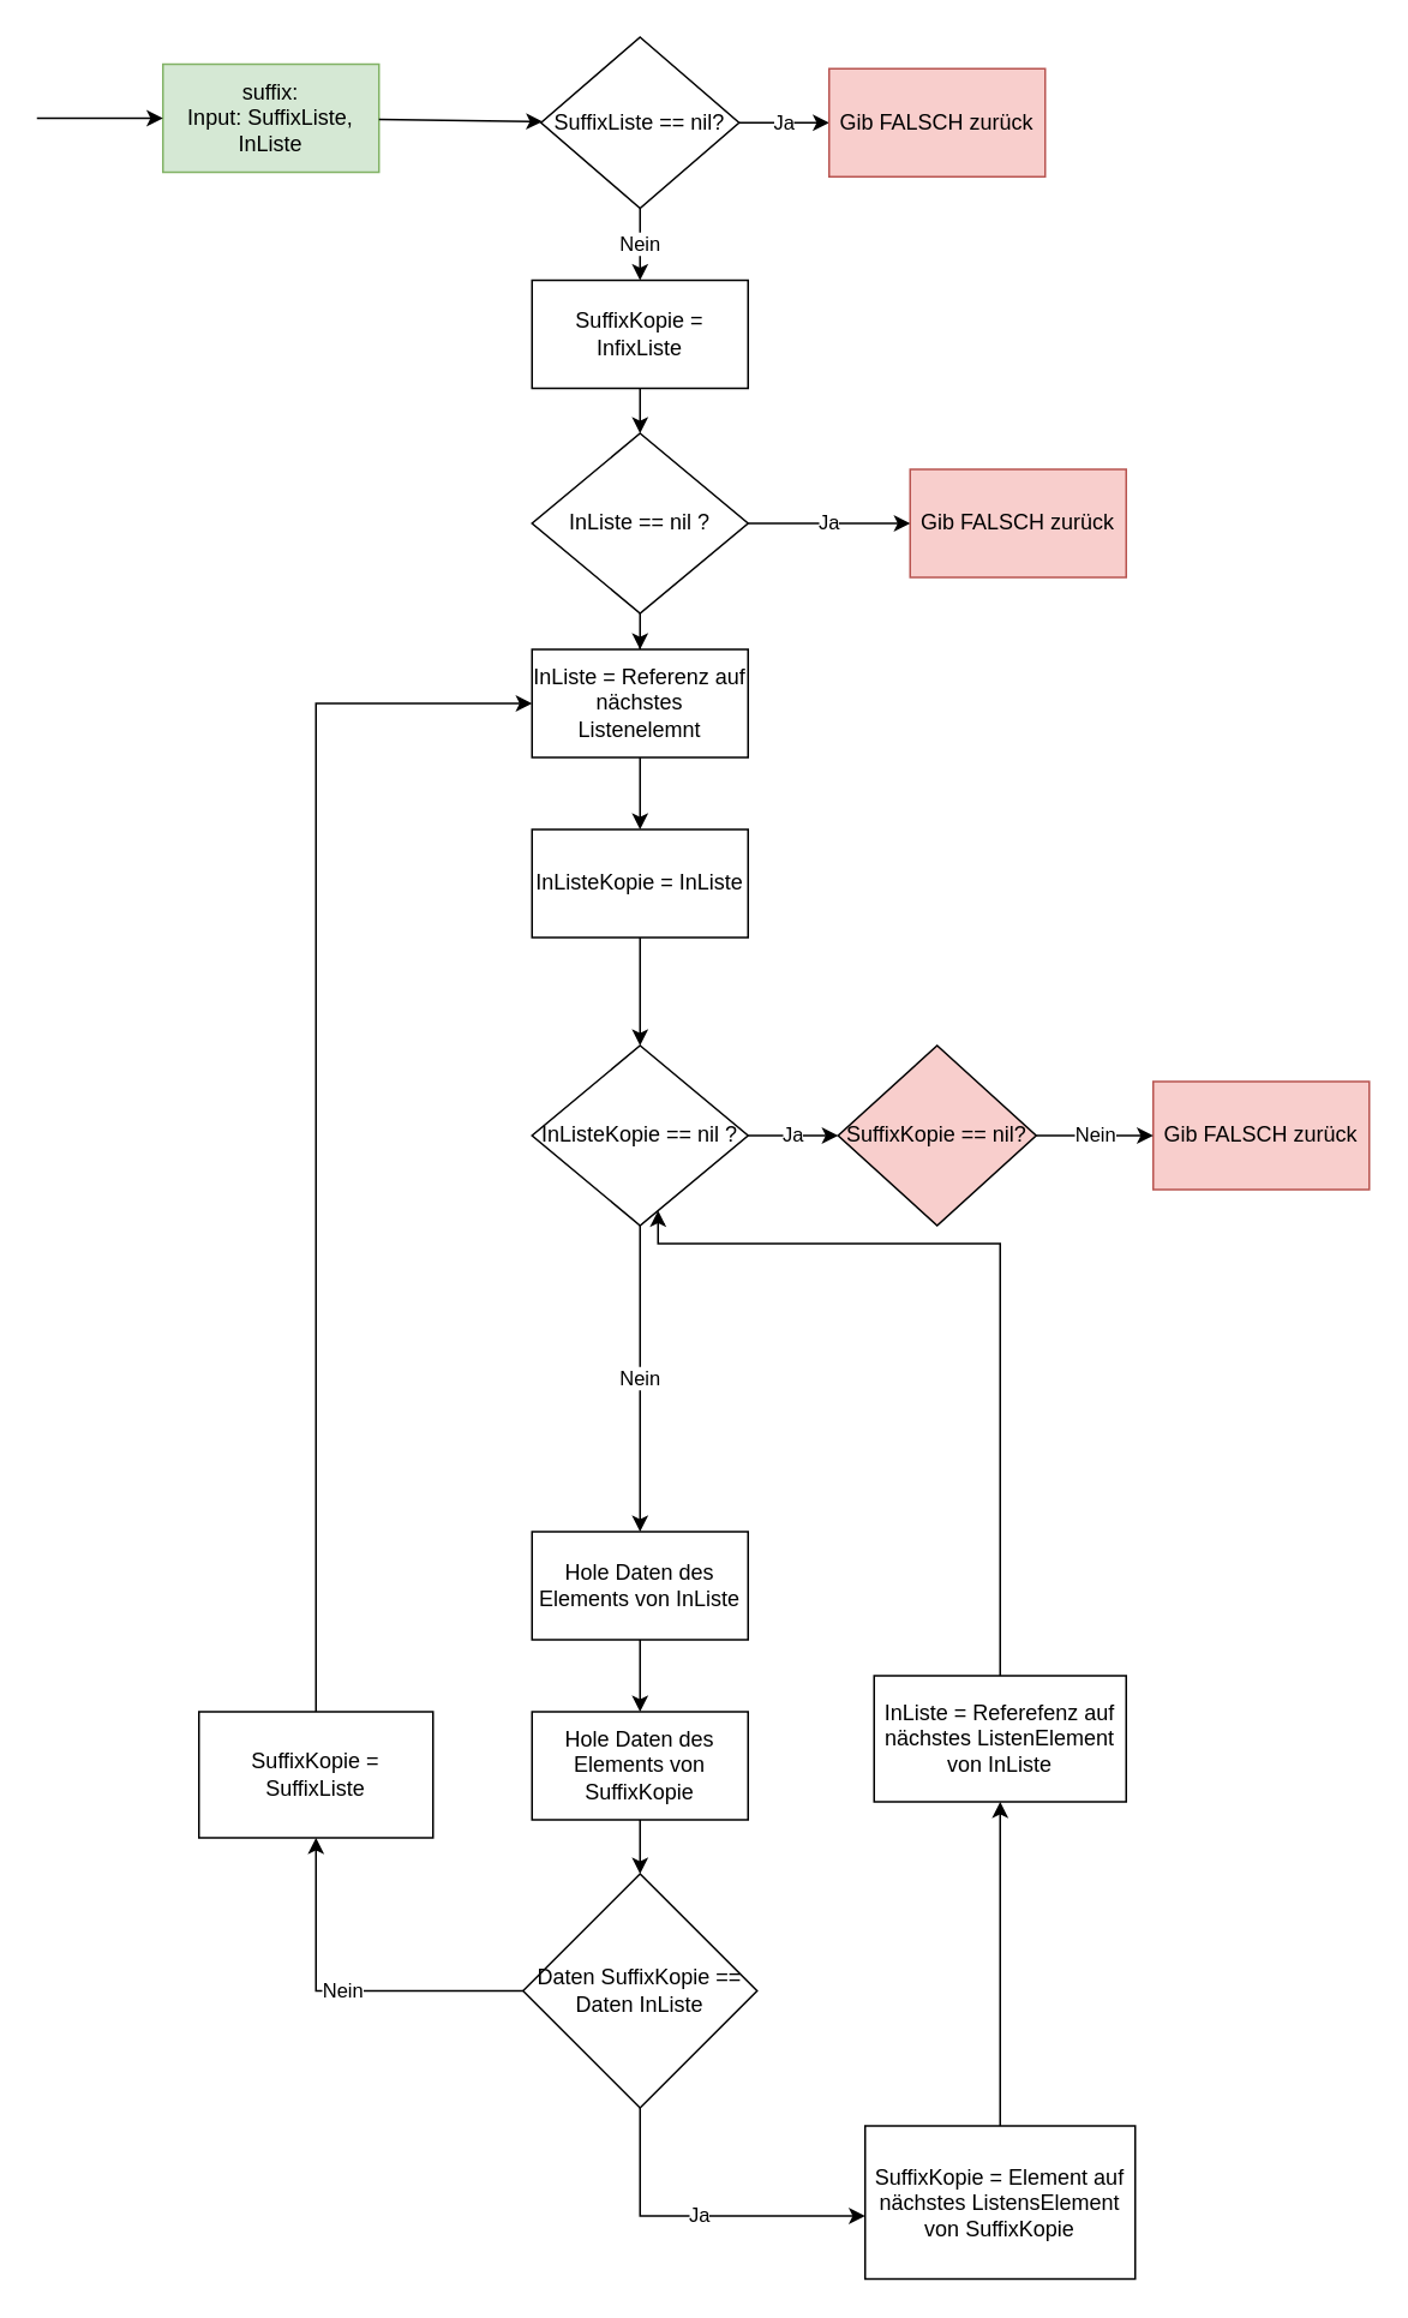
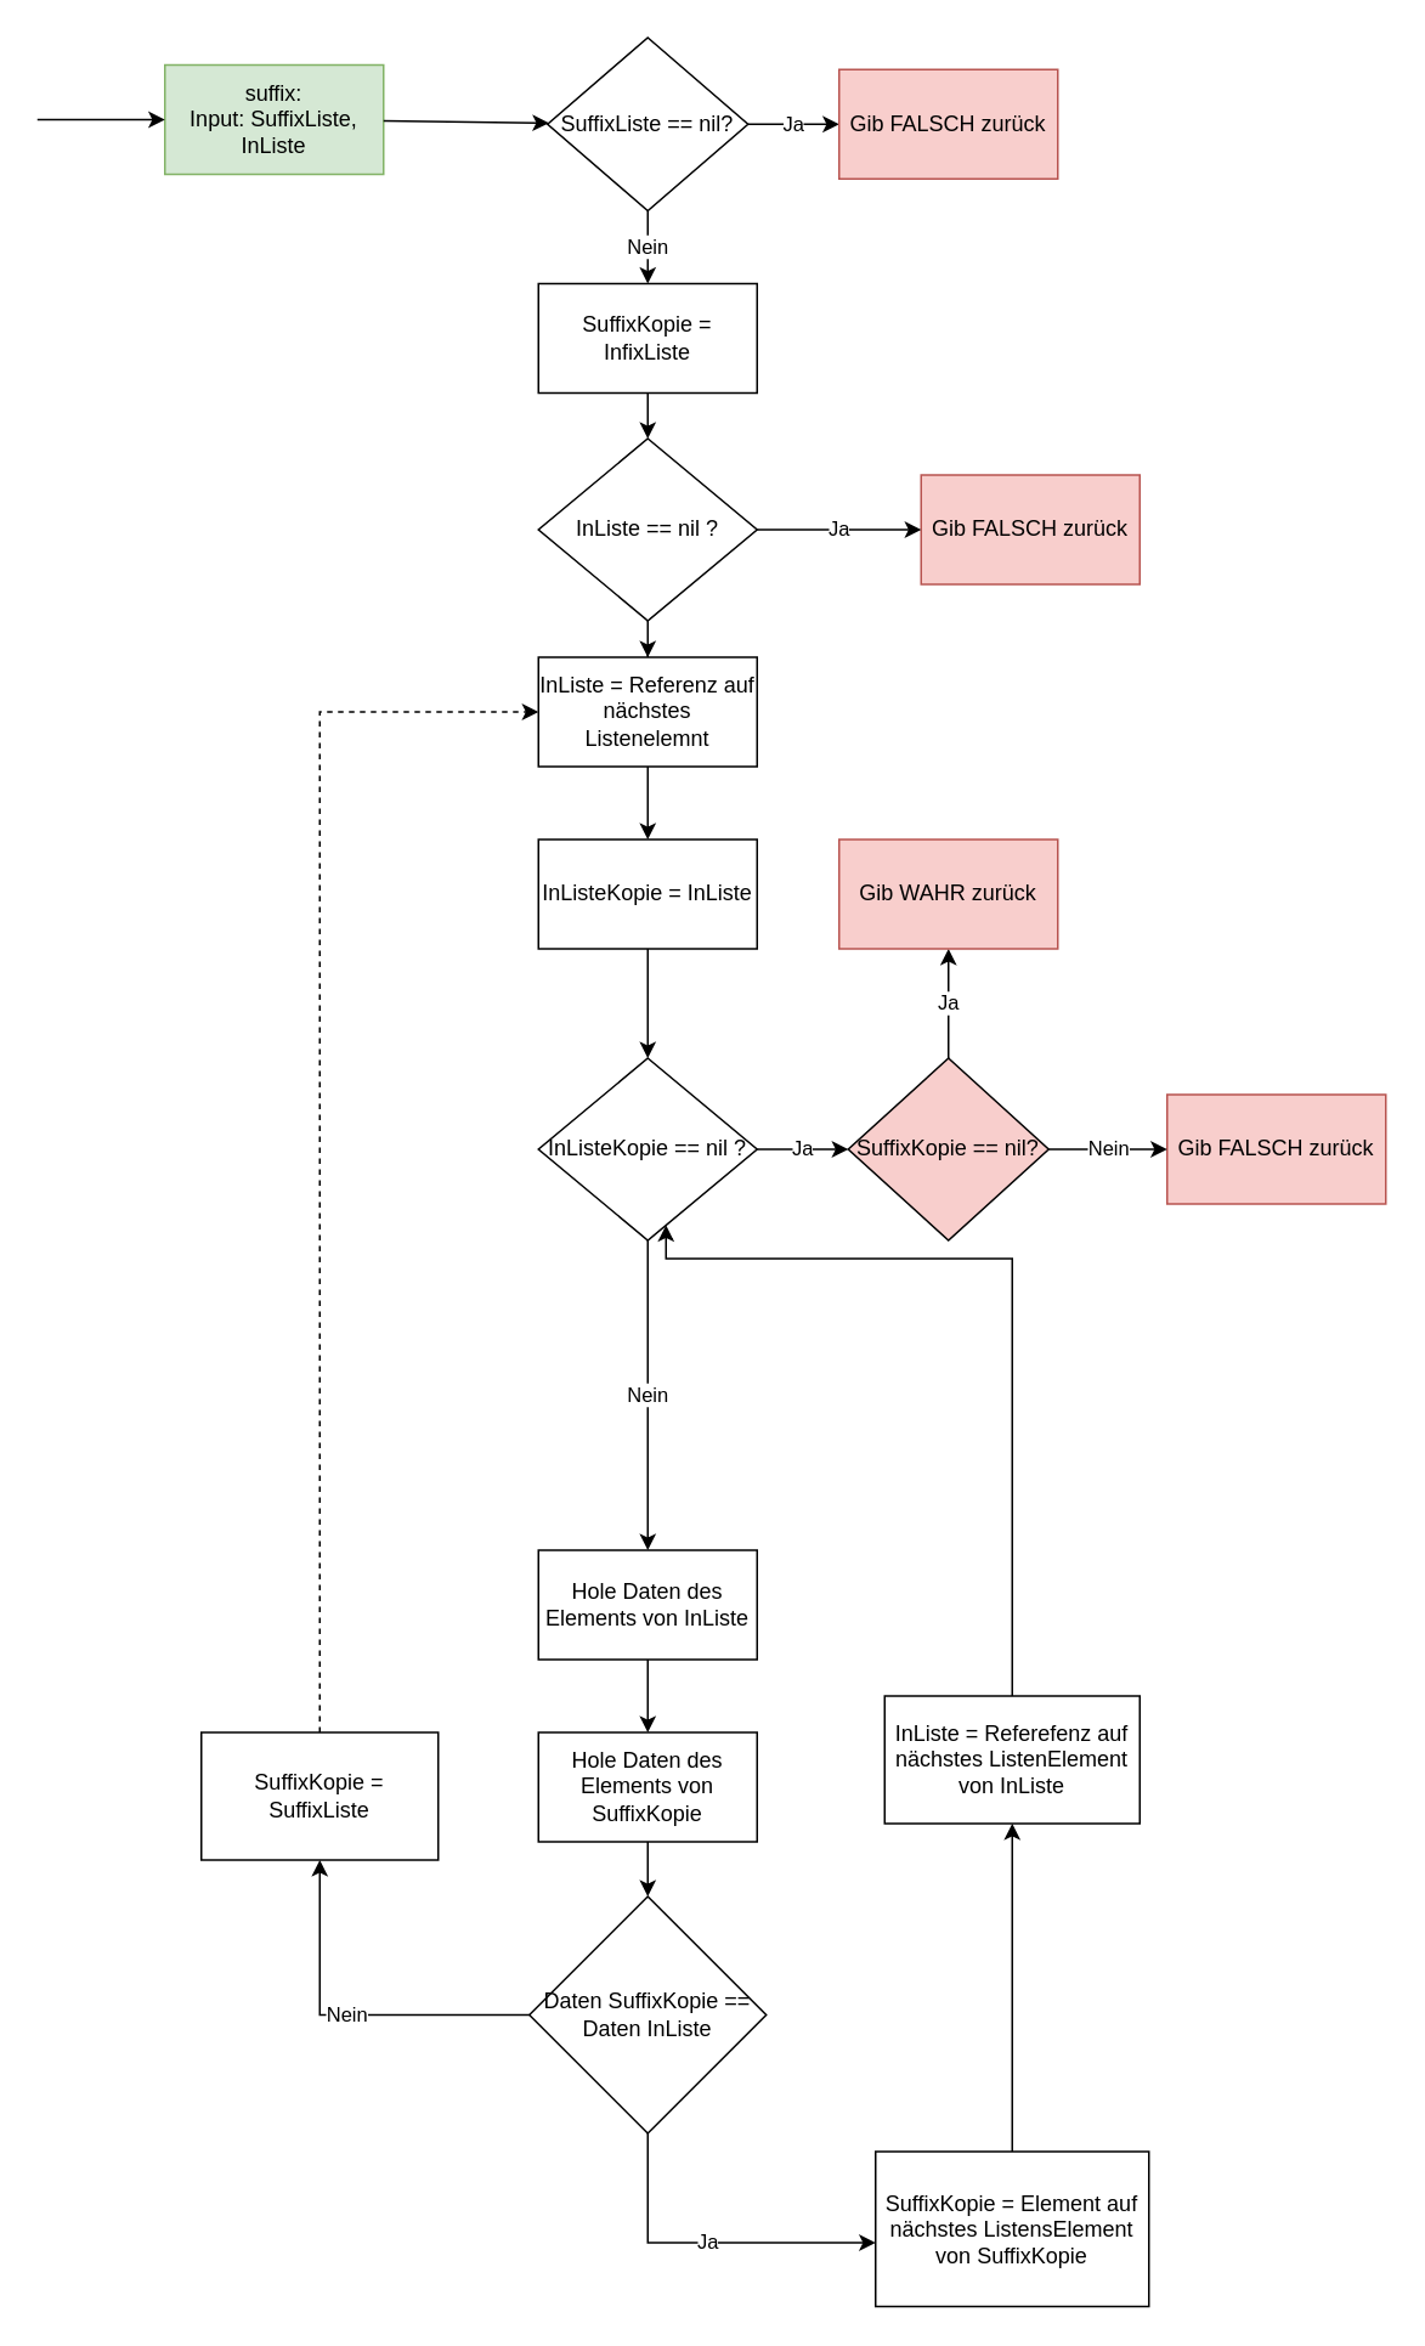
+ <mxCell id="37" value="Gib WAHR zurück" style="rounded=0;whiteSpace=wrap;html=1;fillColor=#f8cecc;strokeColor=#b85450;" parent="1" vertex="1"><mxGeometry x="460" y="460" width="120" height="60" as="geometry" /></mxCell>
+ <mxCell id="34" value="Ja" style="edgeStyle=orthogonalEdgeStyle;rounded=0;orthogonalLoop=1;jettySize=auto;html=1;" parent="1" source="36" target="37" edge="1"><mxGeometry relative="1" as="geometry"><mxPoint x="380" y="610" as="targetPoint" /></mxGeometry></mxCell>
- <mxCell id="26" style="edgeStyle=orthogonalEdgeStyle;rounded=0;orthogonalLoop=1;jettySize=auto;html=1;" parent="1" source="27" target="33" edge="1"><mxGeometry relative="1" as="geometry"><mxPoint x="-240" y="950" as="targetPoint" /><Array as="points"><mxPoint x="175" y="390" /></Array></mxGeometry></mxCell>
+ <mxCell id="26" style="edgeStyle=orthogonalEdgeStyle;rounded=0;orthogonalLoop=1;jettySize=auto;html=1;dashed=1;" parent="1" source="27" target="33" edge="1"><mxGeometry relative="1" as="geometry"><mxPoint x="-240" y="950" as="targetPoint" /><Array as="points"><mxPoint x="175" y="390" /></Array></mxGeometry></mxCell>
